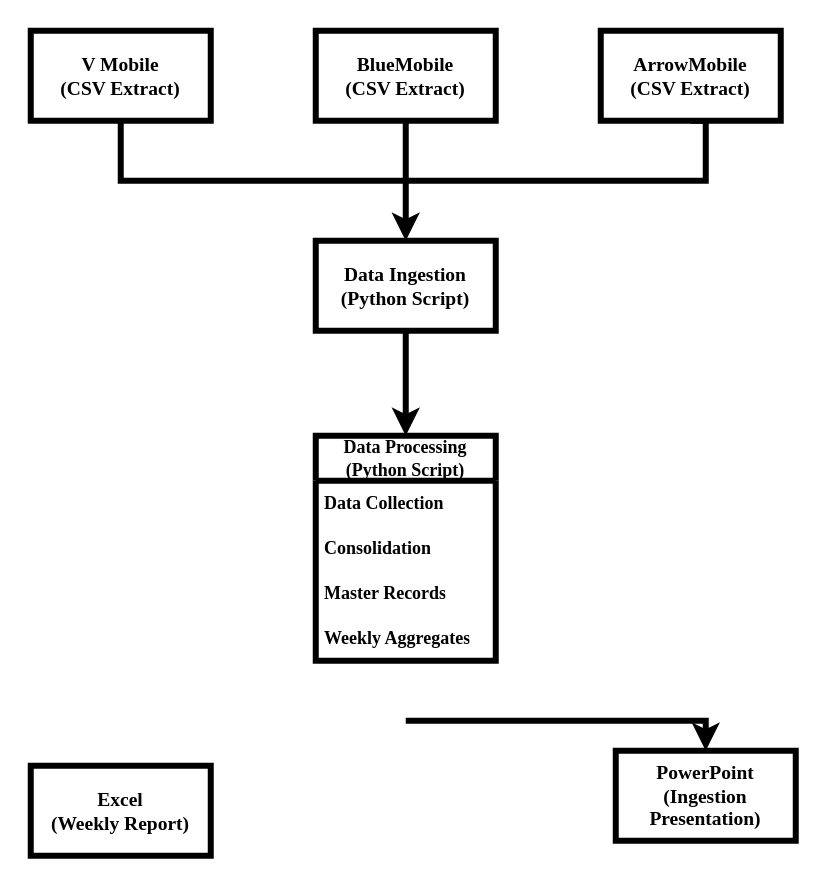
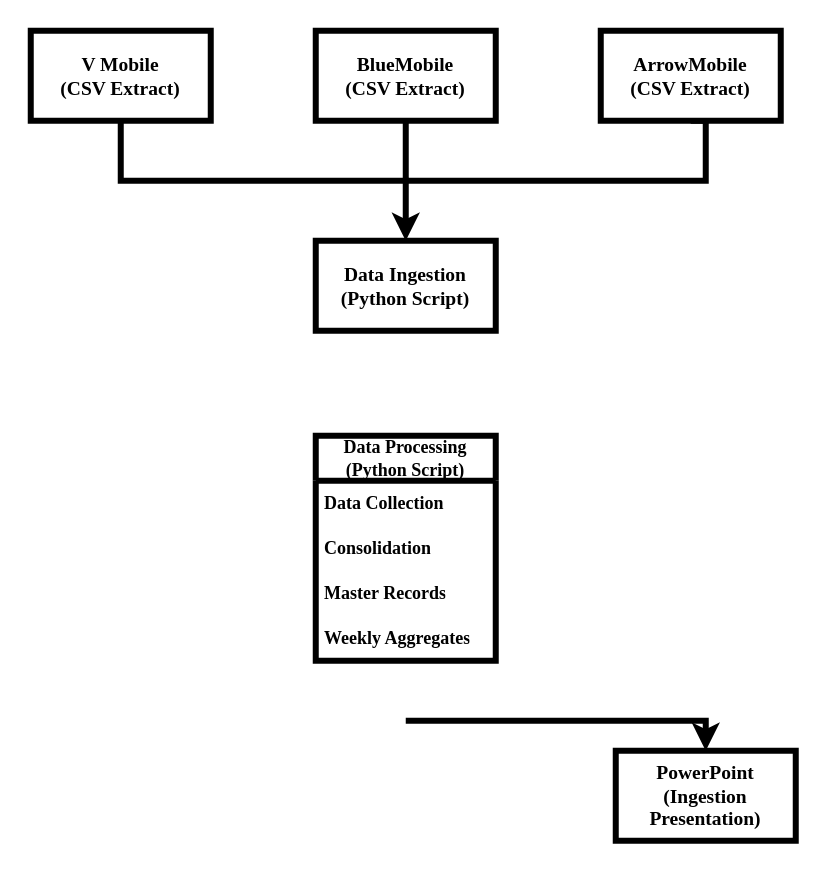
- <mxCell id="8" style="edgeStyle=orthogonalEdgeStyle;rounded=0;orthogonalLoop=1;jettySize=auto;html=1;exitX=0.5;exitY=1;exitDx=0;exitDy=0;entryX=0.5;entryY=0;entryDx=0;entryDy=0;strokeWidth=4;fontFamily=Lucida Console;fontSize=13;fontStyle=1" parent="1" source="9" target="13" edge="1"><mxGeometry relative="1" as="geometry"><mxPoint x="270" y="280" as="targetPoint" /></mxGeometry></mxCell>
- <mxCell id="10" value="Excel&lt;div&gt;(Weekly Report)&lt;/div&gt;" style="rounded=0;whiteSpace=wrap;html=1;strokeWidth=4;fontFamily=Lucida Console;fontSize=13;fontStyle=1" parent="1" vertex="1"><mxGeometry x="20" y="510" width="120" height="60" as="geometry" /></mxCell>
